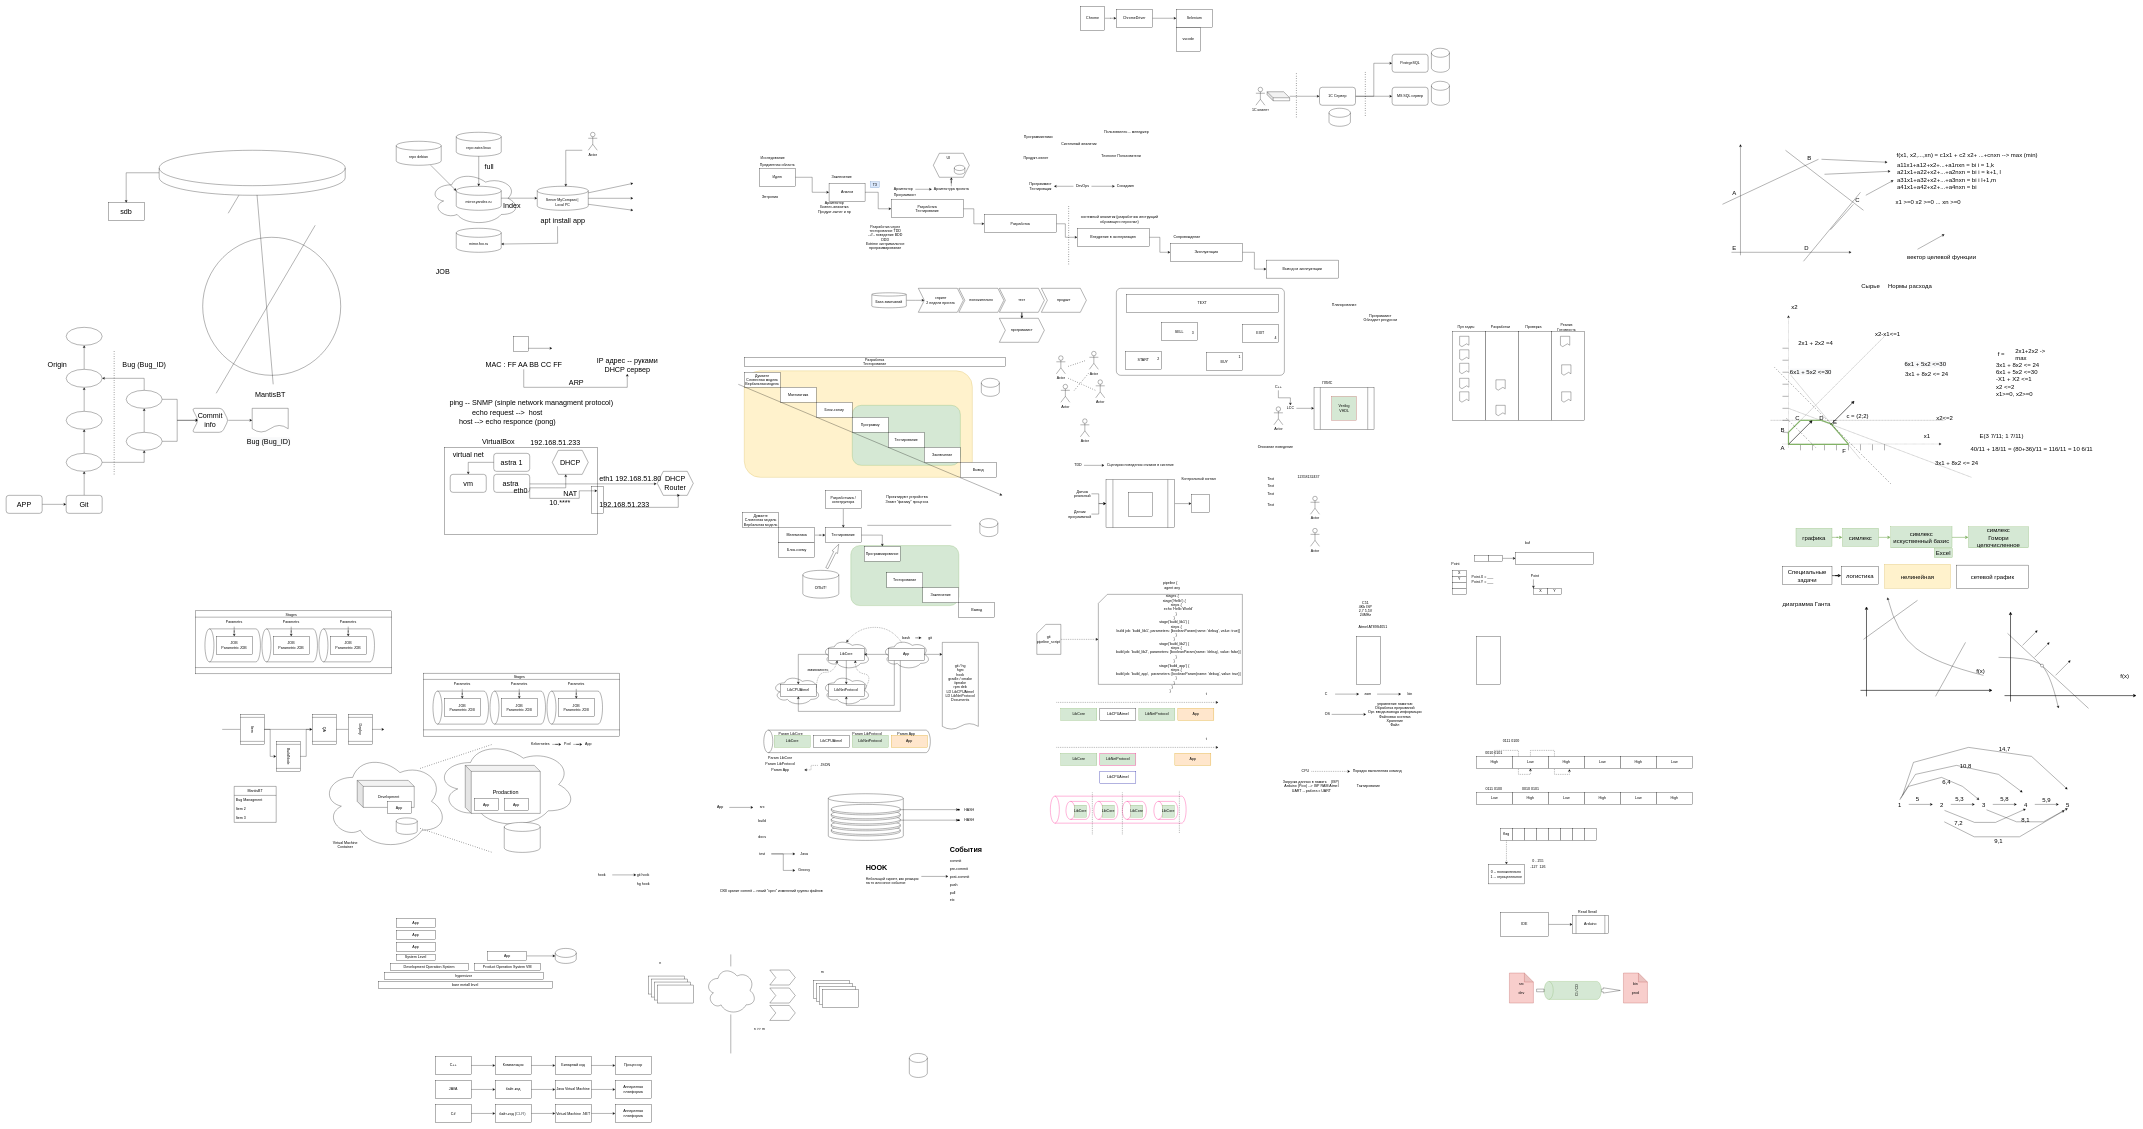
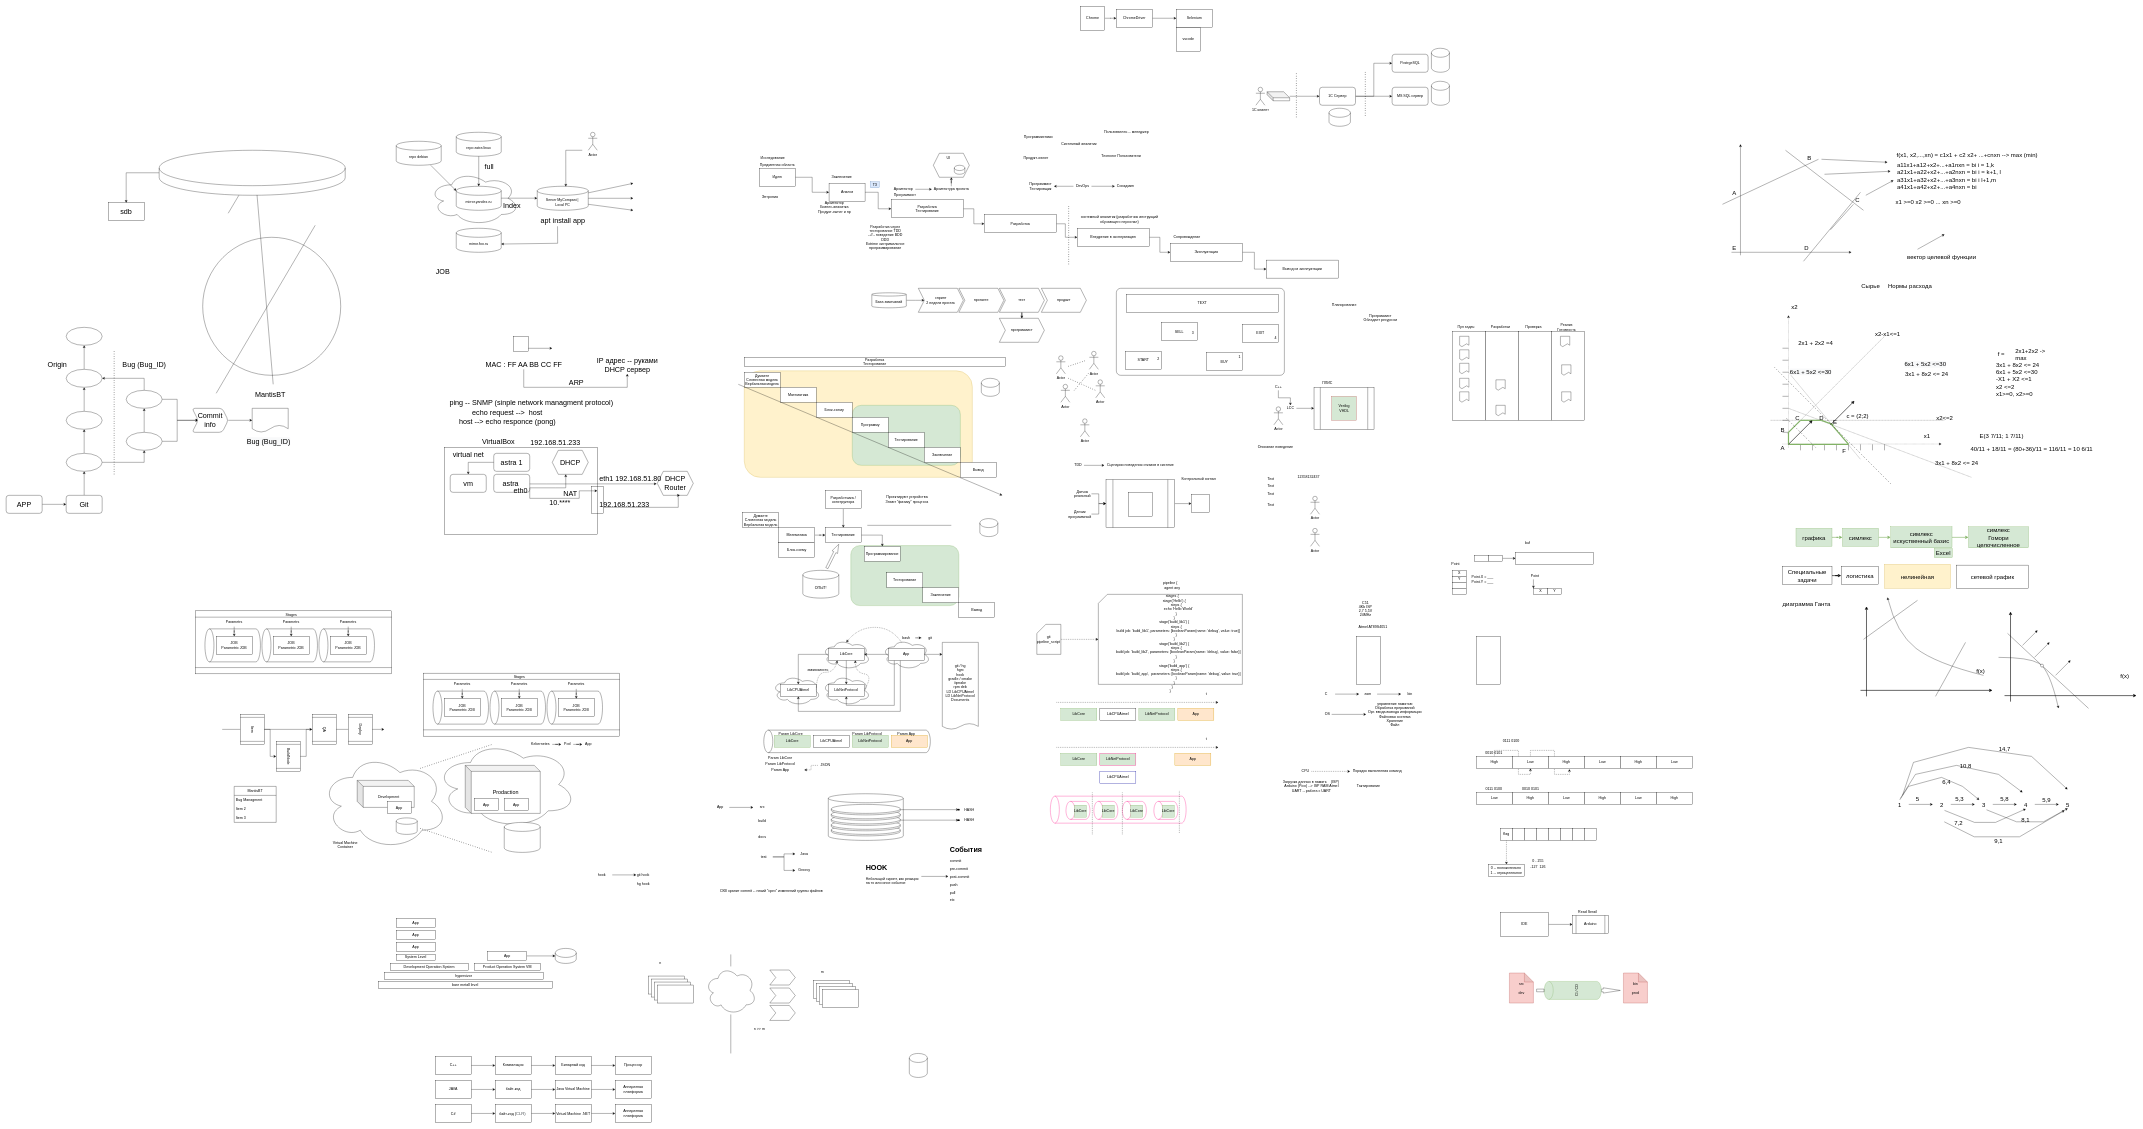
- <mxCell id="360" value="положительно" style="shape=step;perimeter=stepPerimeter;whiteSpace=wrap;html=1;fixedSize=1;" parent="1" vertex="1"><mxGeometry x="3195" y="960" width="150" height="80" as="geometry" /></mxCell>
+ <mxCell id="360" value="прогаете" style="shape=step;perimeter=stepPerimeter;whiteSpace=wrap;html=1;fixedSize=1;" parent="1" vertex="1"><mxGeometry x="3195" y="960" width="150" height="80" as="geometry" /></mxCell>
- <mxCell id="171" value="test" style="text;html=1;strokeColor=none;fillColor=none;align=center;verticalAlign=middle;whiteSpace=wrap;rounded=0;fontSize=12;" parent="1" vertex="1"><mxGeometry x="2510" y="2830" width="60" height="30" as="geometry" /></mxCell>
+ <mxCell id="171" value="test" style="text;html=1;strokeColor=none;fillColor=none;align=center;verticalAlign=middle;whiteSpace=wrap;rounded=0;fontSize=12;" parent="1" vertex="1"><mxGeometry x="2515" y="2840" width="60" height="30" as="geometry" /></mxCell>
- <mxCell id="309" value="0 -- положительно&amp;nbsp;&lt;br&gt;1 -- отрицательное" style="rounded=0;whiteSpace=wrap;html=1;fontSize=12;strokeColor=#000000;" parent="1" vertex="1"><mxGeometry x="4960" y="2880" width="120" height="65" as="geometry" /></mxCell>
+ <mxCell id="309" value="0 -- положительно&amp;nbsp;&lt;br&gt;1 -- отрицательное" style="rounded=0;whiteSpace=wrap;html=1;fontSize=12;strokeColor=#000000;" parent="1" vertex="1"><mxGeometry x="4960" y="2880" width="120" height="40" as="geometry" /></mxCell>
